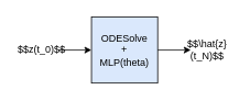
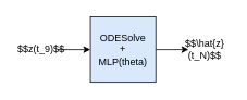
- <mxCell id="4" value="$$z(t_0)$$" style="text;html=1;strokeColor=none;fillColor=none;align=center;verticalAlign=middle;whiteSpace=wrap;rounded=0;" vertex="1" parent="1"><mxGeometry x="20" y="45" width="60" height="30" as="geometry" /></mxCell>
+ <mxCell id="4" value="$$z(t_9)$$" style="text;html=1;strokeColor=none;fillColor=none;align=center;verticalAlign=middle;whiteSpace=wrap;rounded=0;" vertex="1" parent="1"><mxGeometry x="20" y="45" width="60" height="30" as="geometry" /></mxCell>
